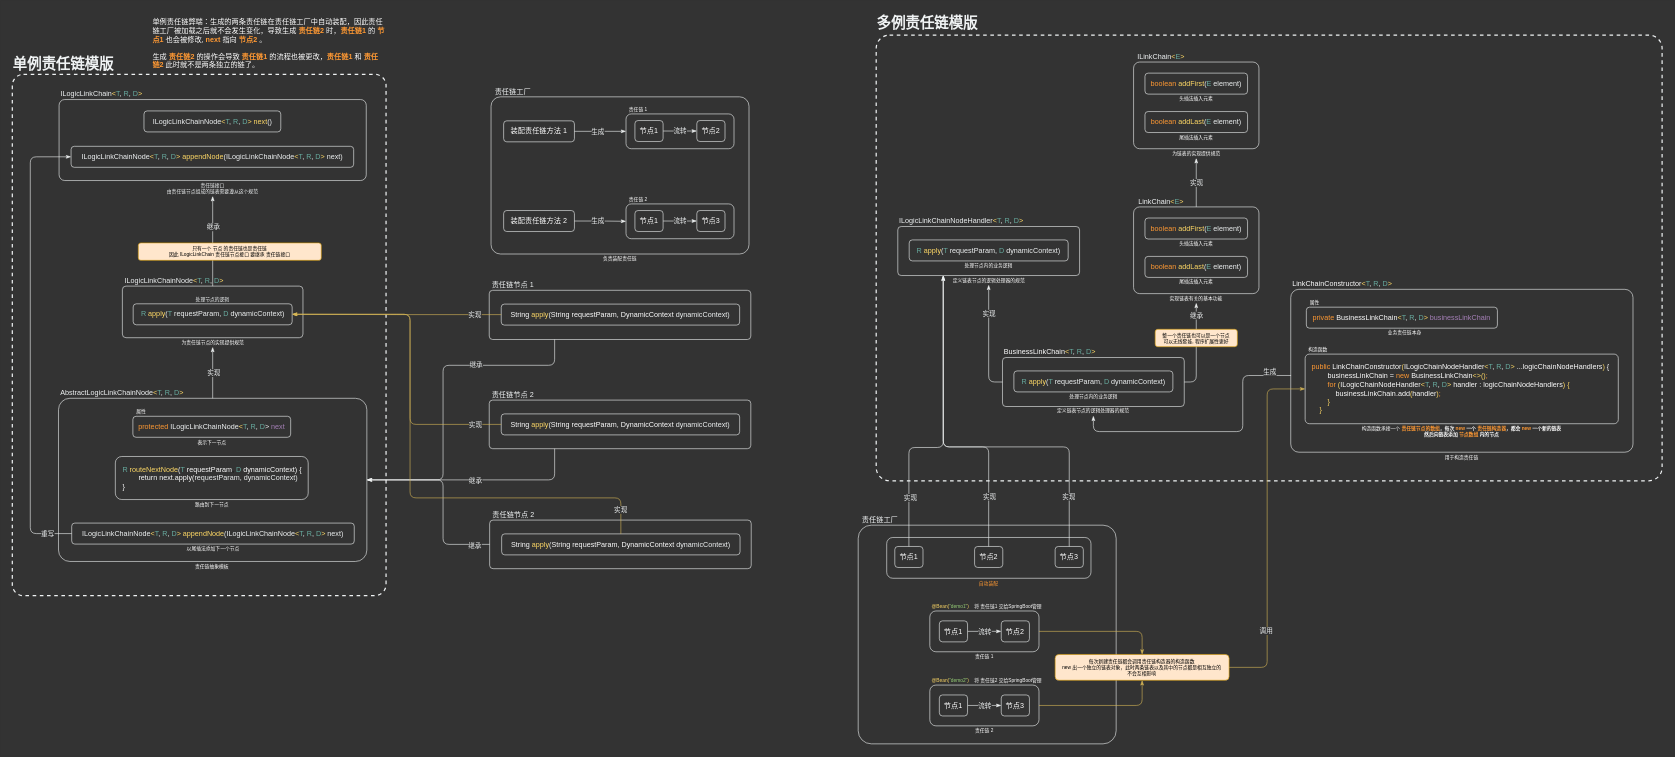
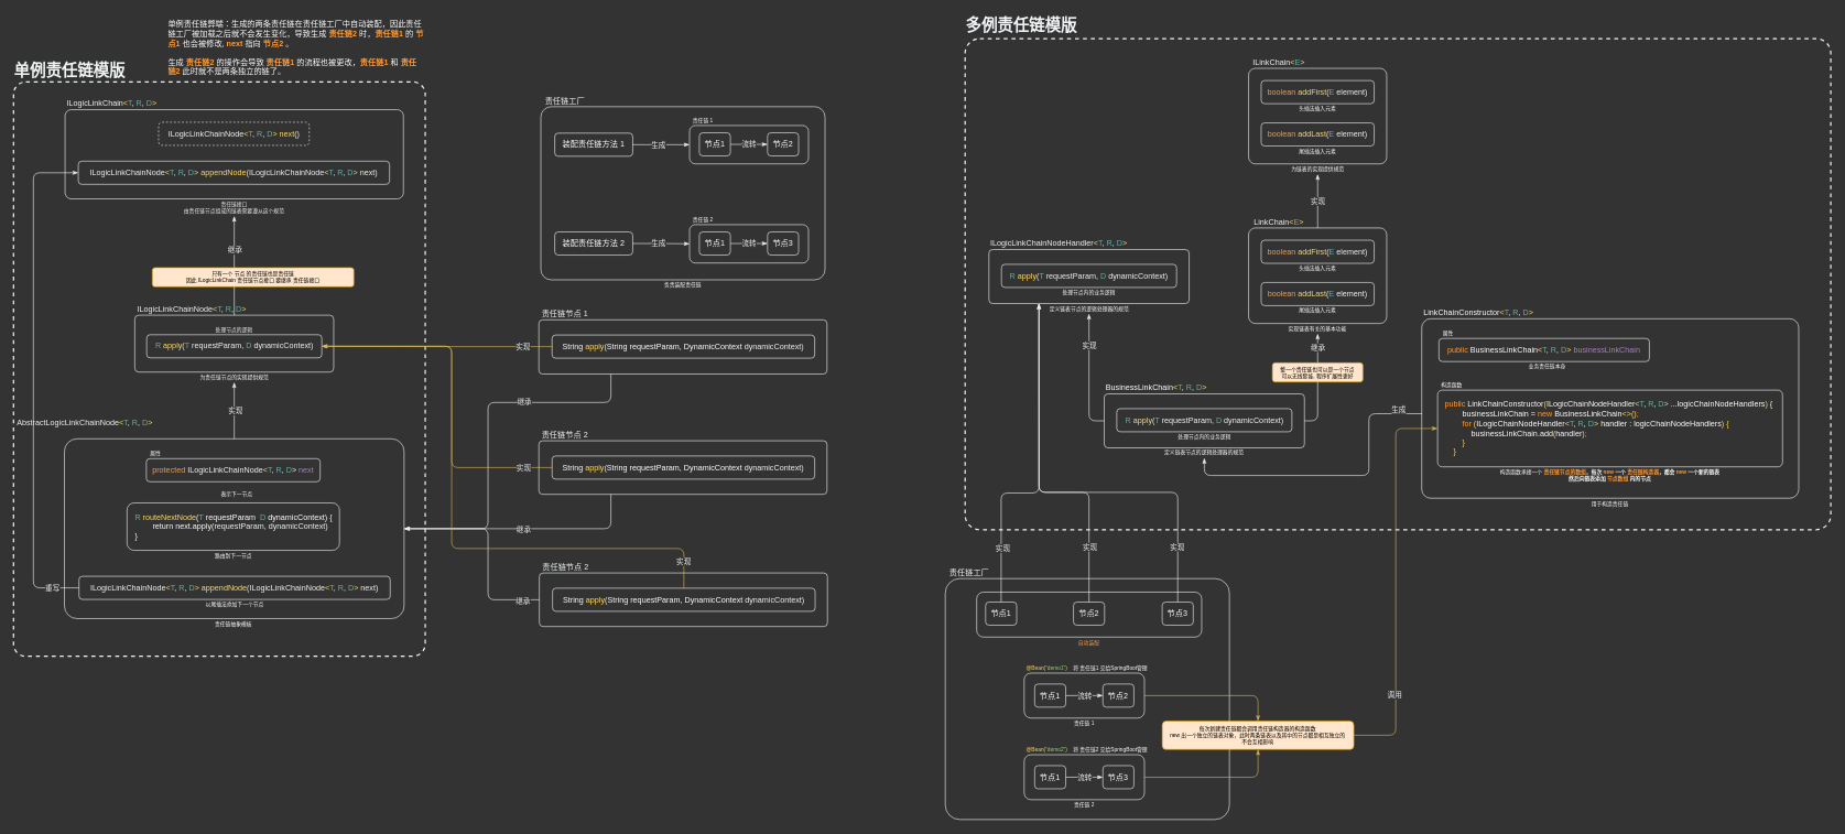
- <mxCell id="19" value="&lt;font color=&quot;#f0f3f4&quot;&gt;&lt;font&gt;&lt;span style=&quot;color: rgb(240, 243, 244);&quot;&gt;ILogicLinkChainNode&lt;/span&gt;&lt;span style=&quot;color: rgb(240, 243, 244);&quot;&gt;&lt;font style=&quot;color: rgb(255, 217, 102);&quot;&gt;&amp;lt;&lt;/font&gt;&lt;/span&gt;&lt;span style=&quot;color: rgb(240, 243, 244);&quot;&gt;&lt;font style=&quot;color: rgb(103, 171, 159);&quot;&gt;T&lt;/font&gt;&lt;/span&gt;&lt;span style=&quot;color: rgb(240, 243, 244);&quot;&gt;,&amp;nbsp;&lt;/span&gt;&lt;span style=&quot;color: rgb(240, 243, 244);&quot;&gt;&lt;font style=&quot;color: rgb(103, 171, 159);&quot;&gt;R&lt;/font&gt;&lt;/span&gt;&lt;span style=&quot;color: rgb(240, 243, 244);&quot;&gt;,&amp;nbsp;&lt;/span&gt;&lt;span style=&quot;color: rgb(240, 243, 244);&quot;&gt;&lt;font style=&quot;color: rgb(103, 171, 159);&quot;&gt;D&lt;/font&gt;&lt;/span&gt;&lt;span style=&quot;color: rgb(240, 243, 244);&quot;&gt;&lt;font style=&quot;color: rgb(255, 217, 102);&quot;&gt;&amp;gt;&lt;/font&gt;&lt;/span&gt;&amp;nbsp;&lt;/font&gt;&lt;font style=&quot;color: rgb(255, 217, 102);&quot;&gt;next&lt;/font&gt;&lt;font&gt;(&lt;/font&gt;&lt;font&gt;)&lt;/font&gt;&lt;/font&gt;" style="rounded=1;whiteSpace=wrap;html=1;fillStyle=auto;labelBackgroundColor=none;fillColor=light-dark(#333333, #ededed);strokeColor=light-dark(#f0f3f4, #ededed);gradientColor=none;points=[[0,0,0,0,0],[0,0.25,0,0,0],[0,0.5,0,0,0],[0,0.75,0,0,0],[0,1,0,0,0],[0.25,0,0,0,0],[0.25,1,0,0,0],[0.45,0,0,0,0],[0.5,0,0,0,0],[0.5,1,0,0,0],[0.55,0,0,0,0],[0.75,0,0,0,0],[0.75,1,0,0,0],[1,0,0,0,0],[1,0.25,0,0,0],[1,0.5,0,0,0],[1,0.75,0,0,0],[1,1,0,0,0]];" vertex="1" parent="1"><mxGeometry x="239.5" y="184" width="228" height="35" as="geometry" /></mxCell>
+ <mxCell id="19" value="&lt;font color=&quot;#f0f3f4&quot;&gt;&lt;font&gt;&lt;span style=&quot;color: rgb(240, 243, 244);&quot;&gt;ILogicLinkChainNode&lt;/span&gt;&lt;span style=&quot;color: rgb(240, 243, 244);&quot;&gt;&lt;font style=&quot;color: rgb(255, 217, 102);&quot;&gt;&amp;lt;&lt;/font&gt;&lt;/span&gt;&lt;span style=&quot;color: rgb(240, 243, 244);&quot;&gt;&lt;font style=&quot;color: rgb(103, 171, 159);&quot;&gt;T&lt;/font&gt;&lt;/span&gt;&lt;span style=&quot;color: rgb(240, 243, 244);&quot;&gt;,&amp;nbsp;&lt;/span&gt;&lt;span style=&quot;color: rgb(240, 243, 244);&quot;&gt;&lt;font style=&quot;color: rgb(103, 171, 159);&quot;&gt;R&lt;/font&gt;&lt;/span&gt;&lt;span style=&quot;color: rgb(240, 243, 244);&quot;&gt;,&amp;nbsp;&lt;/span&gt;&lt;span style=&quot;color: rgb(240, 243, 244);&quot;&gt;&lt;font style=&quot;color: rgb(103, 171, 159);&quot;&gt;D&lt;/font&gt;&lt;/span&gt;&lt;span style=&quot;color: rgb(240, 243, 244);&quot;&gt;&lt;font style=&quot;color: rgb(255, 217, 102);&quot;&gt;&amp;gt;&lt;/font&gt;&lt;/span&gt;&amp;nbsp;&lt;/font&gt;&lt;font style=&quot;color: rgb(255, 217, 102);&quot;&gt;next&lt;/font&gt;&lt;font&gt;(&lt;/font&gt;&lt;font&gt;)&lt;/font&gt;&lt;/font&gt;" style="rounded=1;whiteSpace=wrap;html=1;fillStyle=auto;labelBackgroundColor=none;fillColor=light-dark(#333333, #ededed);strokeColor=light-dark(#f0f3f4, #ededed);gradientColor=none;points=[[0,0,0,0,0],[0,0.25,0,0,0],[0,0.5,0,0,0],[0,0.75,0,0,0],[0,1,0,0,0],[0.25,0,0,0,0],[0.25,1,0,0,0],[0.45,0,0,0,0],[0.5,0,0,0,0],[0.5,1,0,0,0],[0.55,0,0,0,0],[0.75,0,0,0,0],[0.75,1,0,0,0],[1,0,0,0,0],[1,0.25,0,0,0],[1,0.5,0,0,0],[1,0.75,0,0,0],[1,1,0,0,0]];dashed=1;" vertex="1" parent="1"><mxGeometry x="239.5" y="184" width="228" height="35" as="geometry" /></mxCell>
- <mxCell id="116" value="&lt;font style=&quot;color: rgb(255, 153, 51);&quot;&gt;private&lt;/font&gt;&lt;font color=&quot;#f0f3f4&quot;&gt;&amp;nbsp;&lt;/font&gt;&lt;font color=&quot;#f0f3f4&quot;&gt;&lt;span style=&quot;color: rgb(0, 0, 0);&quot;&gt;&lt;font style=&quot;color: rgb(255, 255, 255);&quot;&gt;BusinessLinkChain&lt;/font&gt;&lt;font style=&quot;color: rgb(255, 217, 102);&quot;&gt;&amp;lt;&lt;/font&gt;&lt;/span&gt;&lt;span style=&quot;color: rgb(240, 243, 244);&quot;&gt;&lt;font style=&quot;color: rgb(103, 171, 159);&quot;&gt;T&lt;/font&gt;&lt;/span&gt;&lt;span style=&quot;color: rgb(240, 243, 244);&quot;&gt;,&amp;nbsp;&lt;/span&gt;&lt;span style=&quot;color: rgb(240, 243, 244);&quot;&gt;&lt;font style=&quot;color: rgb(103, 171, 159);&quot;&gt;R&lt;/font&gt;&lt;/span&gt;&lt;span style=&quot;color: rgb(240, 243, 244);&quot;&gt;,&amp;nbsp;&lt;/span&gt;&lt;span style=&quot;color: rgb(240, 243, 244);&quot;&gt;&lt;font style=&quot;color: rgb(103, 171, 159);&quot;&gt;D&lt;/font&gt;&lt;/span&gt;&lt;span style=&quot;color: rgb(240, 243, 244);&quot;&gt;&lt;font style=&quot;color: rgb(255, 217, 102);&quot;&gt;&amp;gt;&lt;/font&gt;&lt;/span&gt;&amp;nbsp;&lt;/font&gt;&lt;font style=&quot;color: rgb(166, 128, 184);&quot;&gt;businessLinkChain&lt;/font&gt;" style="rounded=1;whiteSpace=wrap;html=1;fillStyle=auto;labelBackgroundColor=none;fillColor=light-dark(#333333, #ededed);strokeColor=light-dark(#f0f3f4, #ededed);gradientColor=none;points=[[0,0,0,0,0],[0,0.25,0,0,0],[0,0.5,0,0,0],[0,0.75,0,0,0],[0,1,0,0,0],[0.25,0,0,0,0],[0.25,1,0,0,0],[0.45,0,0,0,0],[0.5,0,0,0,0],[0.5,1,0,0,0],[0.55,0,0,0,0],[0.75,0,0,0,0],[0.75,1,0,0,0],[1,0,0,0,0],[1,0.25,0,0,0],[1,0.5,0,0,0],[1,0.75,0,0,0],[1,1,0,0,0]];" vertex="1" parent="1"><mxGeometry x="2177" y="511.12" width="318.49" height="35" as="geometry" /></mxCell>
+ <mxCell id="116" value="&lt;font style=&quot;color: rgb(255, 153, 51);&quot;&gt;public&lt;/font&gt;&lt;font color=&quot;#f0f3f4&quot;&gt;&amp;nbsp;&lt;/font&gt;&lt;font color=&quot;#f0f3f4&quot;&gt;&lt;span style=&quot;color: rgb(0, 0, 0);&quot;&gt;&lt;font style=&quot;color: rgb(255, 255, 255);&quot;&gt;BusinessLinkChain&lt;/font&gt;&lt;font style=&quot;color: rgb(255, 217, 102);&quot;&gt;&amp;lt;&lt;/font&gt;&lt;/span&gt;&lt;span style=&quot;color: rgb(240, 243, 244);&quot;&gt;&lt;font style=&quot;color: rgb(103, 171, 159);&quot;&gt;T&lt;/font&gt;&lt;/span&gt;&lt;span style=&quot;color: rgb(240, 243, 244);&quot;&gt;,&amp;nbsp;&lt;/span&gt;&lt;span style=&quot;color: rgb(240, 243, 244);&quot;&gt;&lt;font style=&quot;color: rgb(103, 171, 159);&quot;&gt;R&lt;/font&gt;&lt;/span&gt;&lt;span style=&quot;color: rgb(240, 243, 244);&quot;&gt;,&amp;nbsp;&lt;/span&gt;&lt;span style=&quot;color: rgb(240, 243, 244);&quot;&gt;&lt;font style=&quot;color: rgb(103, 171, 159);&quot;&gt;D&lt;/font&gt;&lt;/span&gt;&lt;span style=&quot;color: rgb(240, 243, 244);&quot;&gt;&lt;font style=&quot;color: rgb(255, 217, 102);&quot;&gt;&amp;gt;&lt;/font&gt;&lt;/span&gt;&amp;nbsp;&lt;/font&gt;&lt;font style=&quot;color: rgb(166, 128, 184);&quot;&gt;businessLinkChain&lt;/font&gt;" style="rounded=1;whiteSpace=wrap;html=1;fillStyle=auto;labelBackgroundColor=none;fillColor=light-dark(#333333, #ededed);strokeColor=light-dark(#f0f3f4, #ededed);gradientColor=none;points=[[0,0,0,0,0],[0,0.25,0,0,0],[0,0.5,0,0,0],[0,0.75,0,0,0],[0,1,0,0,0],[0.25,0,0,0,0],[0.25,1,0,0,0],[0.45,0,0,0,0],[0.5,0,0,0,0],[0.5,1,0,0,0],[0.55,0,0,0,0],[0.75,0,0,0,0],[0.75,1,0,0,0],[1,0,0,0,0],[1,0.25,0,0,0],[1,0.5,0,0,0],[1,0.75,0,0,0],[1,1,0,0,0]];" vertex="1" parent="1"><mxGeometry x="2177" y="511.12" width="318.49" height="35" as="geometry" /></mxCell>
- <mxCell id="24" value="&lt;span style=&quot;color: rgb(240, 243, 244);&quot;&gt;AbstractLogicLinkChainNode&lt;/span&gt;&lt;span style=&quot;color: rgb(240, 243, 244);&quot;&gt;&lt;font style=&quot;color: rgb(255, 217, 102);&quot;&gt;&amp;lt;&lt;/font&gt;&lt;/span&gt;&lt;span style=&quot;color: rgb(240, 243, 244);&quot;&gt;&lt;font style=&quot;color: rgb(103, 171, 159);&quot;&gt;T&lt;/font&gt;&lt;/span&gt;&lt;span style=&quot;color: rgb(240, 243, 244);&quot;&gt;, &lt;/span&gt;&lt;span style=&quot;color: rgb(240, 243, 244);&quot;&gt;&lt;font style=&quot;color: rgb(103, 171, 159);&quot;&gt;R&lt;/font&gt;&lt;/span&gt;&lt;span style=&quot;color: rgb(240, 243, 244);&quot;&gt;, &lt;/span&gt;&lt;span style=&quot;color: rgb(240, 243, 244);&quot;&gt;&lt;font style=&quot;color: rgb(103, 171, 159);&quot;&gt;D&lt;/font&gt;&lt;/span&gt;&lt;span style=&quot;color: rgb(240, 243, 244);&quot;&gt;&lt;font style=&quot;color: rgb(255, 217, 102);&quot;&gt;&amp;gt;&lt;/font&gt;&lt;/span&gt;" style="text;html=1;align=center;verticalAlign=middle;whiteSpace=wrap;rounded=0;" vertex="1" parent="1"><mxGeometry x="97" y="645" width="212" height="18" as="geometry" /></mxCell>
+ <mxCell id="24" value="&lt;span style=&quot;color: rgb(240, 243, 244);&quot;&gt;AbstractLogicLinkChainNode&lt;/span&gt;&lt;span style=&quot;color: rgb(240, 243, 244);&quot;&gt;&lt;font style=&quot;color: rgb(255, 217, 102);&quot;&gt;&amp;lt;&lt;/font&gt;&lt;/span&gt;&lt;span style=&quot;color: rgb(240, 243, 244);&quot;&gt;&lt;font style=&quot;color: rgb(103, 171, 159);&quot;&gt;T&lt;/font&gt;&lt;/span&gt;&lt;span style=&quot;color: rgb(240, 243, 244);&quot;&gt;, &lt;/span&gt;&lt;span style=&quot;color: rgb(240, 243, 244);&quot;&gt;&lt;font style=&quot;color: rgb(103, 171, 159);&quot;&gt;R&lt;/font&gt;&lt;/span&gt;&lt;span style=&quot;color: rgb(240, 243, 244);&quot;&gt;, &lt;/span&gt;&lt;span style=&quot;color: rgb(240, 243, 244);&quot;&gt;&lt;font style=&quot;color: rgb(103, 171, 159);&quot;&gt;D&lt;/font&gt;&lt;/span&gt;&lt;span style=&quot;color: rgb(240, 243, 244);&quot;&gt;&lt;font style=&quot;color: rgb(255, 217, 102);&quot;&gt;&amp;gt;&lt;/font&gt;&lt;/span&gt;" style="text;html=1;align=center;verticalAlign=middle;whiteSpace=wrap;rounded=0;" vertex="1" parent="1"><mxGeometry x="22" y="630" width="212" height="18" as="geometry" /></mxCell>
- <mxCell id="28" value="表示下一节点" style="text;html=1;align=center;verticalAlign=middle;whiteSpace=wrap;rounded=0;fontSize=8;points=[[0,0,0,0,0],[0,0.25,0,0,0],[0,0.5,0,0,0],[0,0.75,0,0,0],[0,1,0,0,0],[0.25,0,0,0,0],[0.25,1,0,0,0],[0.5,0,0,0,0],[0.5,1,0,0,0],[0.6,1,0,0,0],[0.75,0,0,0,0],[0.75,1,0,0,0],[1,0,0,0,0],[1,0.25,0,0,0],[1,0.5,0,0,0],[1,0.75,0,0,0],[1,1,0,0,0]];fontColor=#FFFFFF;" vertex="1" parent="1"><mxGeometry x="324.62" y="728" width="55.75" height="15.5" as="geometry" /></mxCell>
+ <mxCell id="28" value="表示下一节点" style="text;html=1;align=center;verticalAlign=middle;whiteSpace=wrap;rounded=0;fontSize=8;points=[[0,0,0,0,0],[0,0.25,0,0,0],[0,0.5,0,0,0],[0,0.75,0,0,0],[0,1,0,0,0],[0.25,0,0,0,0],[0.25,1,0,0,0],[0.5,0,0,0,0],[0.5,1,0,0,0],[0.6,1,0,0,0],[0.75,0,0,0,0],[0.75,1,0,0,0],[1,0,0,0,0],[1,0.25,0,0,0],[1,0.5,0,0,0],[1,0.75,0,0,0],[1,1,0,0,0]];fontColor=#FFFFFF;" vertex="1" parent="1"><mxGeometry x="329.62" y="738" width="55.75" height="15.5" as="geometry" /></mxCell>
